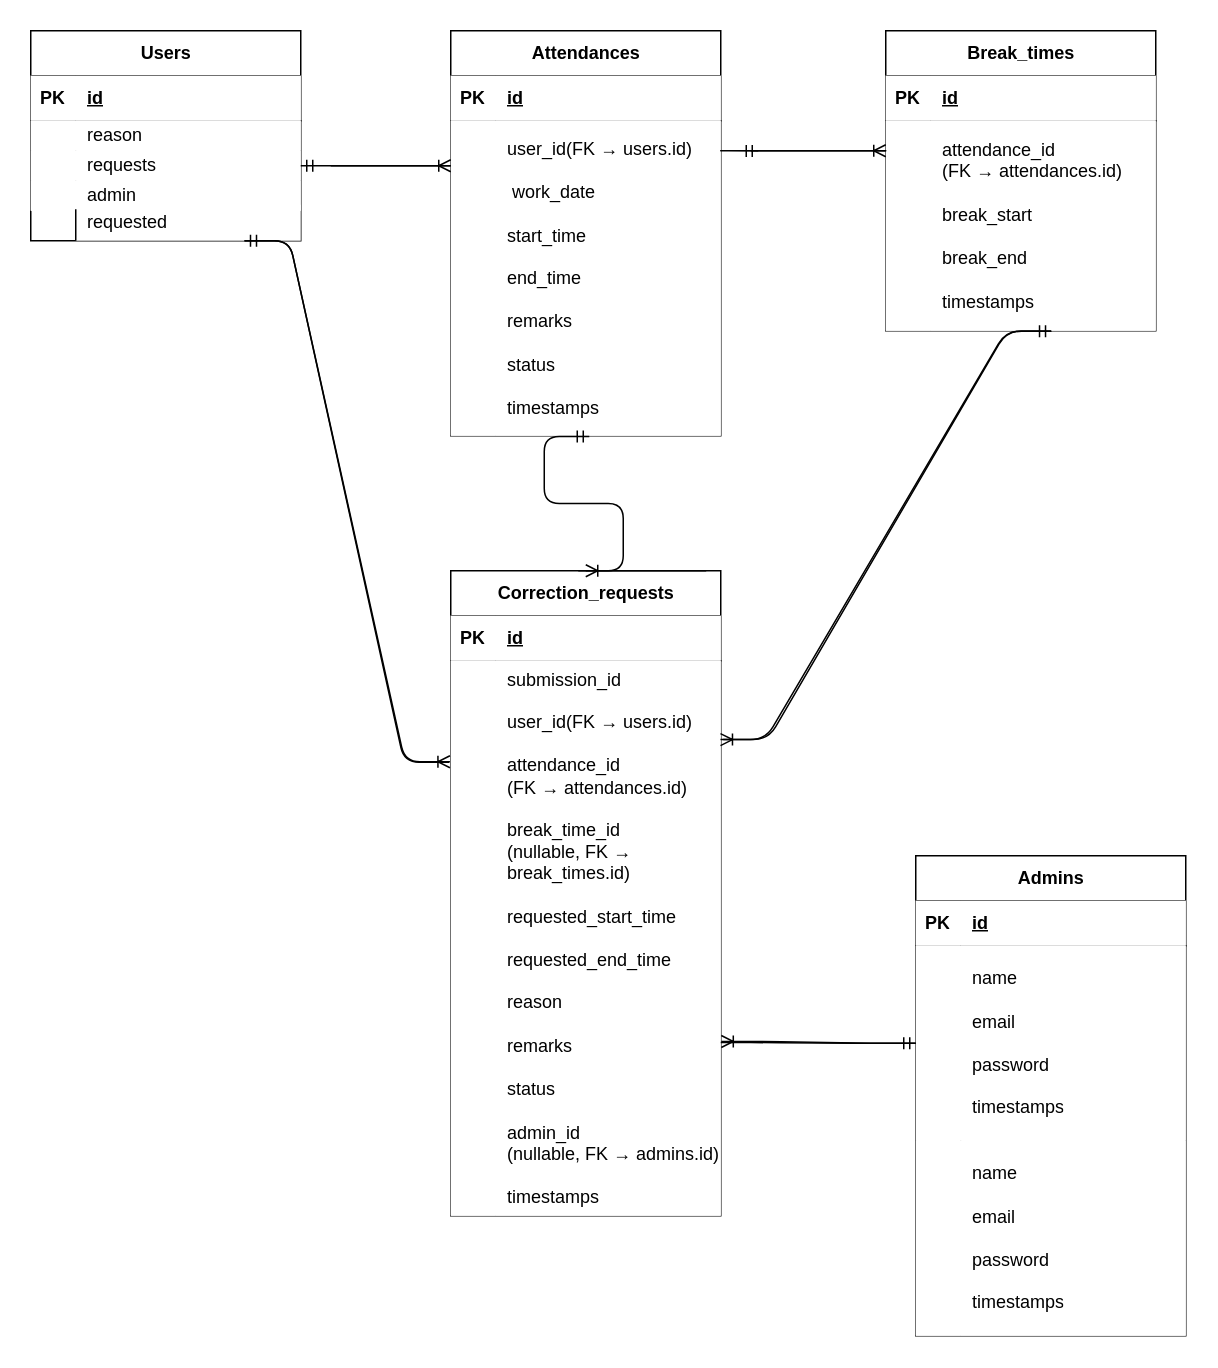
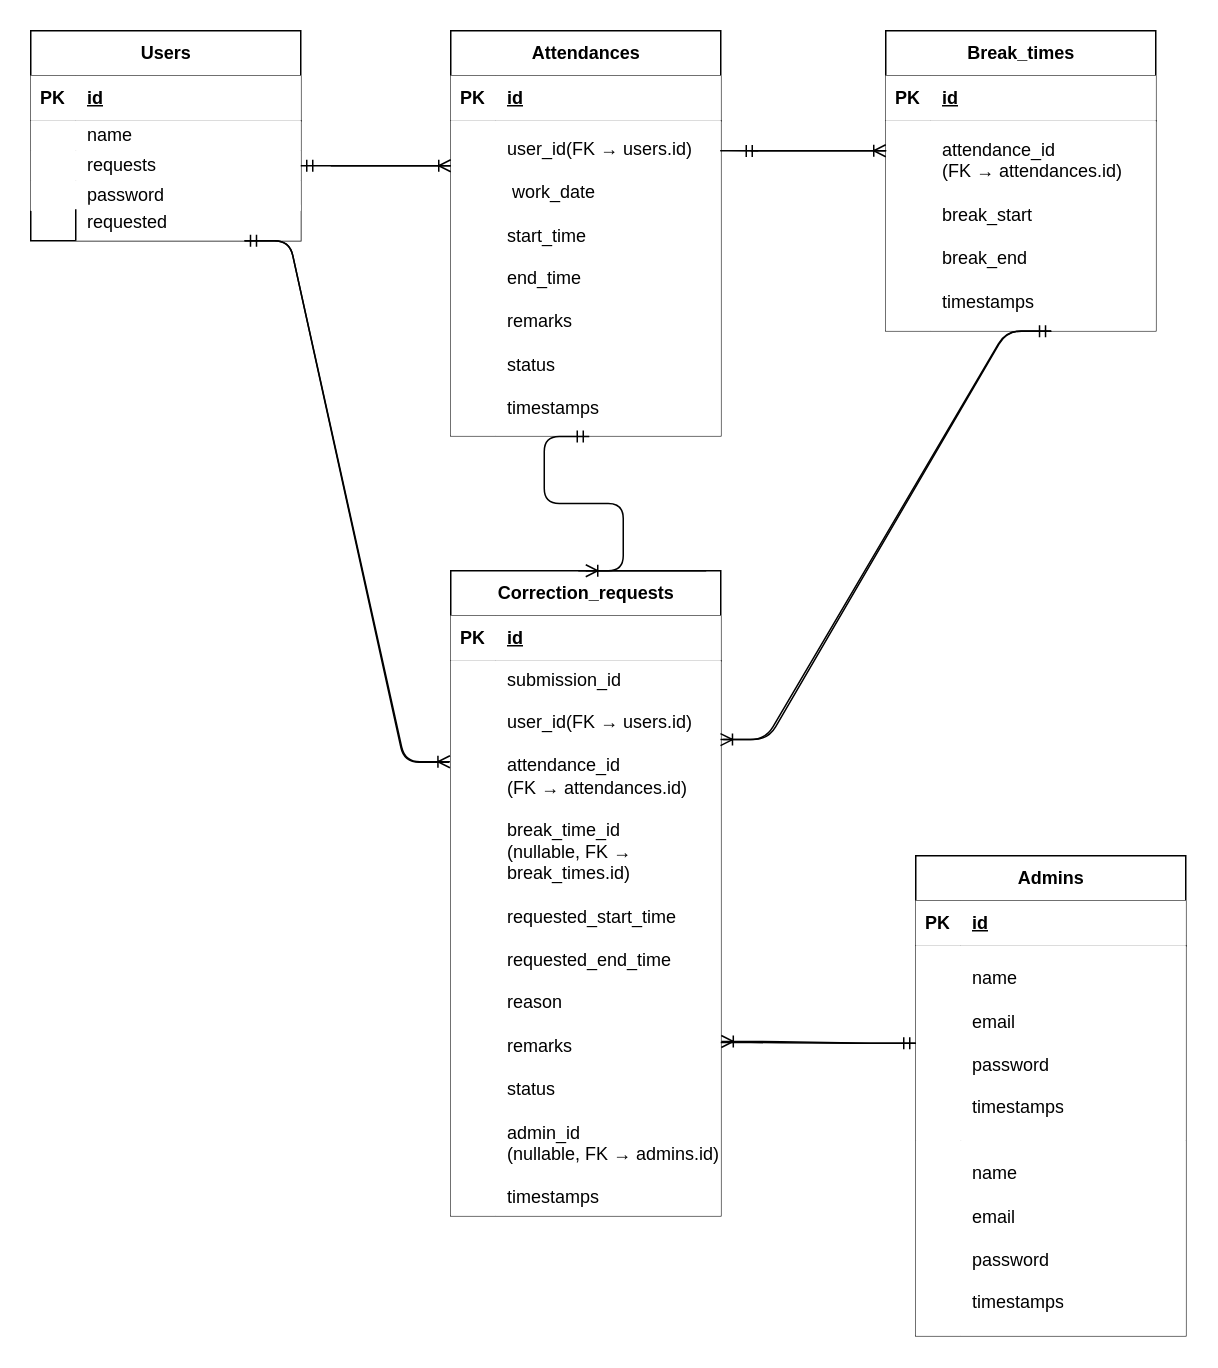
- <mxCell id="15" value="reason" style="shape=partialRectangle;connectable=0;fillColor=#FFFFFF;top=0;left=0;bottom=0;right=0;align=left;spacingLeft=6;overflow=hidden;whiteSpace=wrap;html=1;" vertex="1" parent="13"><mxGeometry x="30" width="150" height="20" as="geometry"><mxRectangle width="150" height="20" as="alternateBounds" /></mxGeometry></mxCell>
+ <mxCell id="15" value="name" style="shape=partialRectangle;connectable=0;fillColor=#FFFFFF;top=0;left=0;bottom=0;right=0;align=left;spacingLeft=6;overflow=hidden;whiteSpace=wrap;html=1;" vertex="1" parent="13"><mxGeometry x="30" width="150" height="20" as="geometry"><mxRectangle width="150" height="20" as="alternateBounds" /></mxGeometry></mxCell>
- <mxCell id="21" value="admin" style="shape=partialRectangle;connectable=0;fillColor=#FFFFFF;top=0;left=0;bottom=0;right=0;align=left;spacingLeft=6;overflow=hidden;whiteSpace=wrap;html=1;" vertex="1" parent="19"><mxGeometry x="30" width="150" height="20" as="geometry"><mxRectangle width="150" height="20" as="alternateBounds" /></mxGeometry></mxCell>
+ <mxCell id="21" value="password" style="shape=partialRectangle;connectable=0;fillColor=#FFFFFF;top=0;left=0;bottom=0;right=0;align=left;spacingLeft=6;overflow=hidden;whiteSpace=wrap;html=1;" vertex="1" parent="19"><mxGeometry x="30" width="150" height="20" as="geometry"><mxRectangle width="150" height="20" as="alternateBounds" /></mxGeometry></mxCell>
